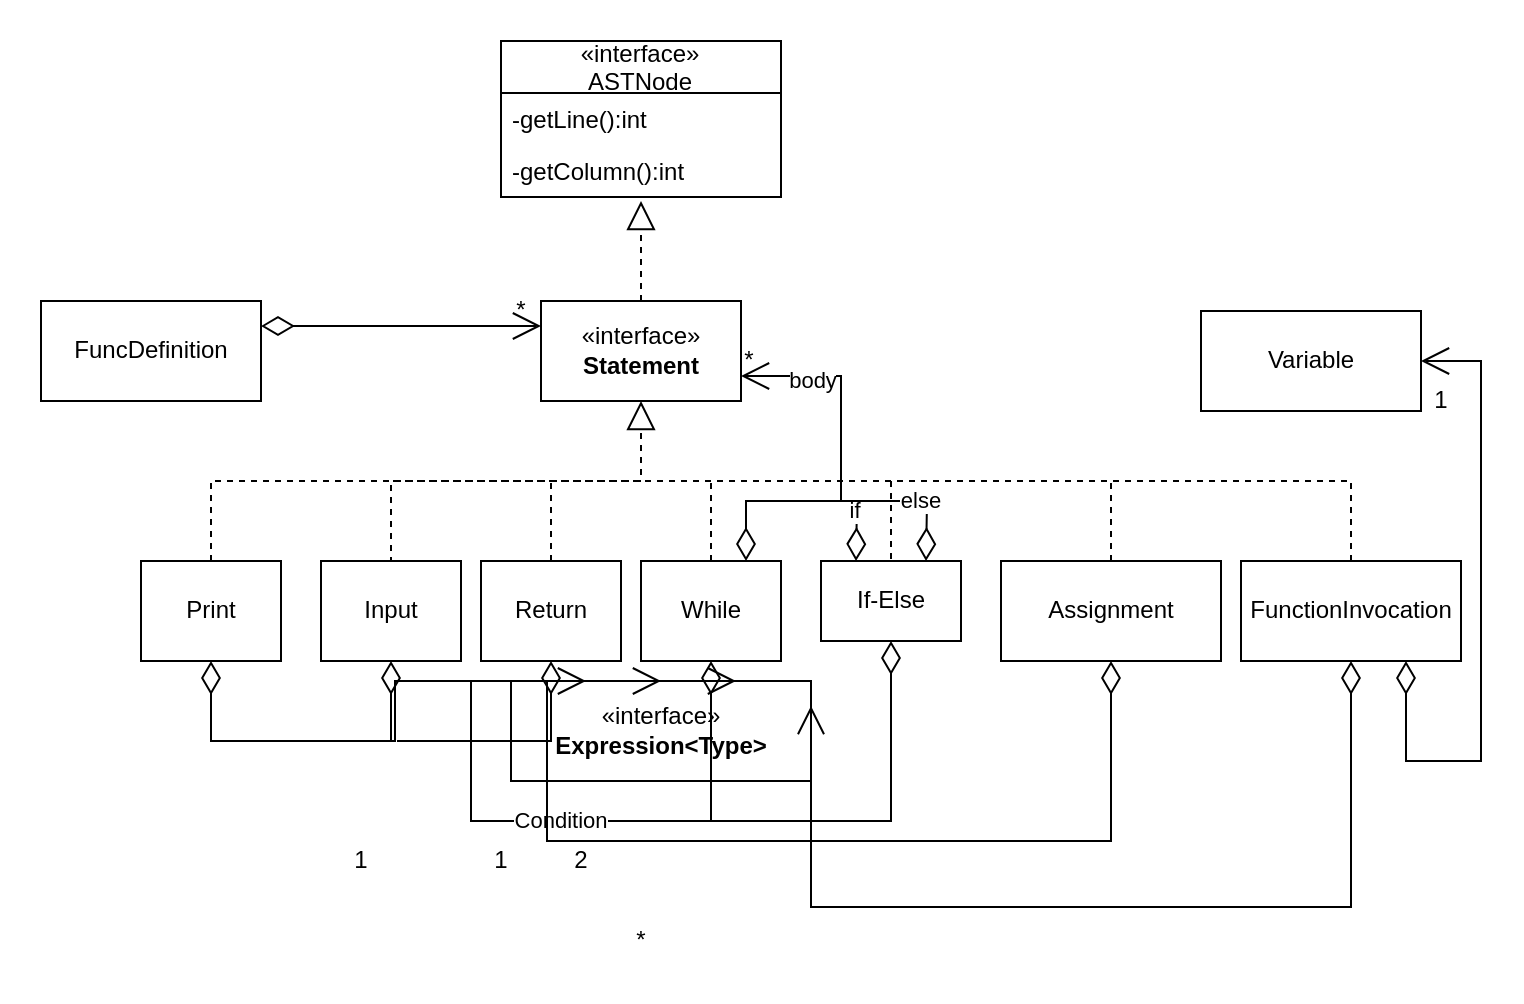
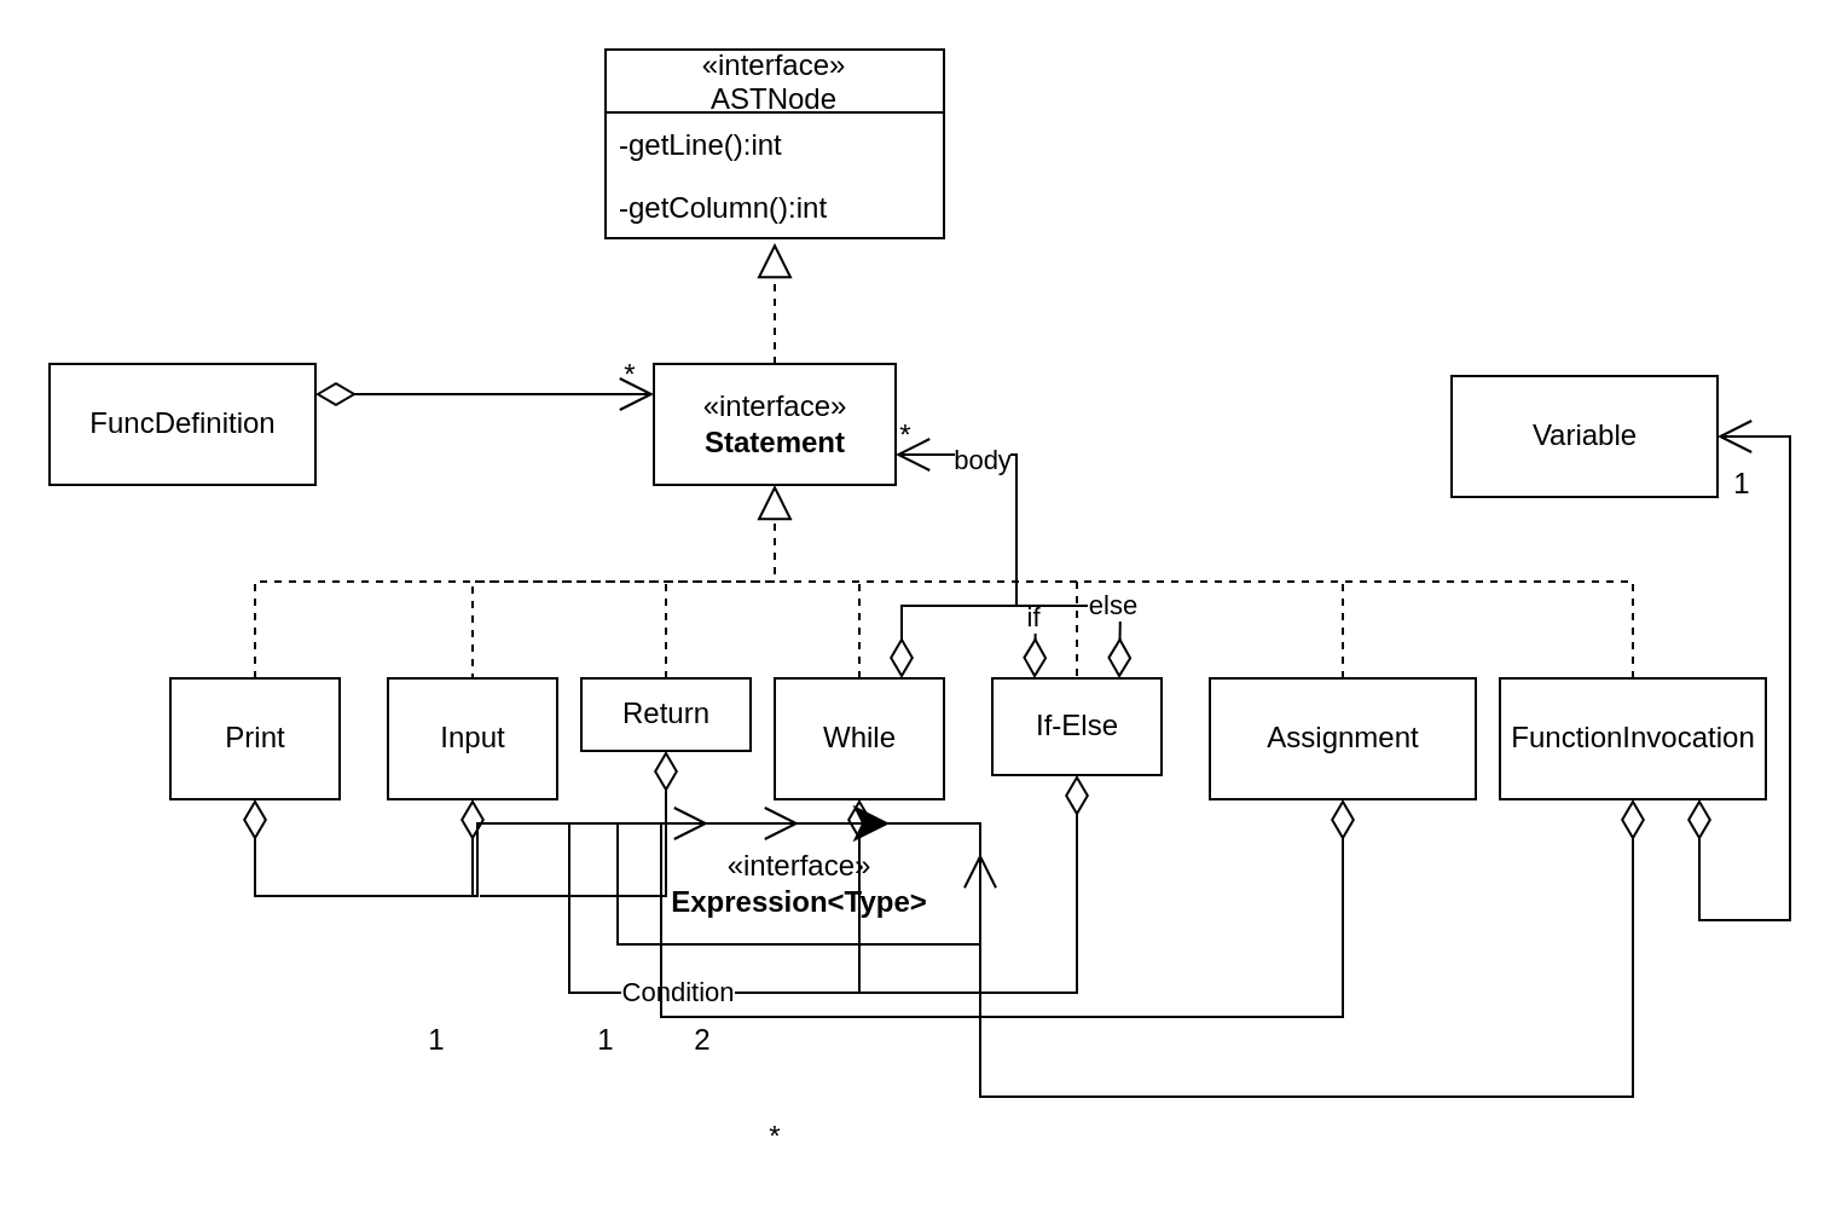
- <mxCell id="9" value="Return" style="html=1;" vertex="1" parent="1"><mxGeometry x="240" y="280" width="70" height="50" as="geometry" /></mxCell>
+ <mxCell id="9" value="Return" style="html=1;" vertex="1" parent="1"><mxGeometry x="240" y="280" width="70" height="30" as="geometry" /></mxCell>
- <mxCell id="26" value="" style="endArrow=open;html=1;endSize=12;startArrow=diamondThin;startSize=14;startFill=0;edgeStyle=orthogonalEdgeStyle;align=left;verticalAlign=bottom;rounded=0;exitX=0.5;exitY=1;exitDx=0;exitDy=0;entryX=0.75;entryY=0;entryDx=0;entryDy=0;" edge="1" parent="1" source="5" target="4"><mxGeometry x="-1" y="3" relative="1" as="geometry"><mxPoint x="365" y="340" as="sourcePoint" /><mxPoint x="245" y="450" as="targetPoint" /><Array as="points"><mxPoint x="555" y="420" /><mxPoint x="273" y="420" /></Array></mxGeometry></mxCell>
+ <mxCell id="26" value="" style="endArrow=classic;html=1;endSize=12;startArrow=diamondThin;startSize=14;startFill=0;edgeStyle=orthogonalEdgeStyle;align=left;verticalAlign=bottom;rounded=0;exitX=0.5;exitY=1;exitDx=0;exitDy=0;entryX=0.75;entryY=0;entryDx=0;entryDy=0;" edge="1" parent="1" source="5" target="4"><mxGeometry x="-1" y="3" relative="1" as="geometry"><mxPoint x="365" y="340" as="sourcePoint" /><mxPoint x="245" y="450" as="targetPoint" /><Array as="points"><mxPoint x="555" y="420" /><mxPoint x="273" y="420" /></Array></mxGeometry></mxCell>
